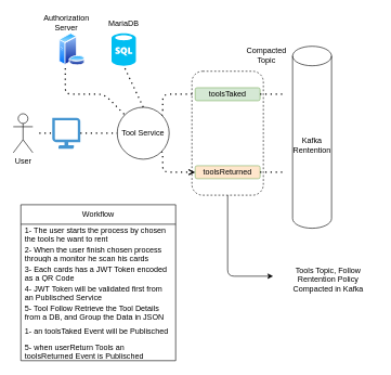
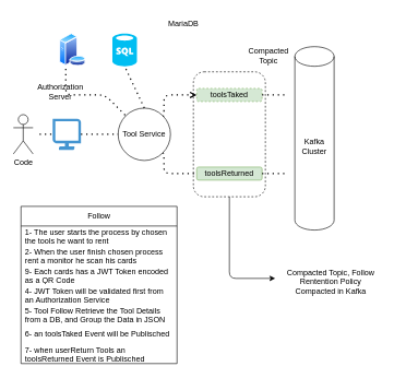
- <mxCell id="28" value="Authorization Server" style="text;html=1;strokeColor=none;fillColor=none;align=center;verticalAlign=middle;whiteSpace=wrap;rounded=0;dashed=1;" vertex="1" parent="1"><mxGeometry x="71.6" y="20" width="60" height="30" as="geometry" /></mxCell>
+ <mxCell id="28" value="Authorization Server" style="text;html=1;strokeColor=none;fillColor=none;align=center;verticalAlign=middle;whiteSpace=wrap;rounded=0;dashed=1;" vertex="1" parent="1"><mxGeometry x="61.6" y="125" width="60" height="30" as="geometry" /></mxCell>
- <mxCell id="27" value="MariaDB" style="text;html=1;strokeColor=none;fillColor=none;align=center;verticalAlign=middle;whiteSpace=wrap;rounded=0;dashed=1;" vertex="1" parent="1"><mxGeometry x="160" y="20" width="60" height="30" as="geometry" /></mxCell>
+ <mxCell id="27" value="MariaDB" style="text;html=1;strokeColor=none;fillColor=none;align=center;verticalAlign=middle;whiteSpace=wrap;rounded=0;dashed=1;" vertex="1" parent="1"><mxGeometry x="250" y="20" width="60" height="30" as="geometry" /></mxCell>
- <mxCell id="10" value="" style="endArrow=none;dashed=1;html=1;dashPattern=1 3;strokeWidth=2;exitX=1;exitY=0;exitDx=0;exitDy=0;entryX=0;entryY=0.5;entryDx=0;entryDy=0;" edge="1" parent="1" source="2" target="4"><mxGeometry width="50" height="50" relative="1" as="geometry"><mxPoint x="220" y="164" as="sourcePoint" /><mxPoint x="270" y="114" as="targetPoint" /><Array as="points"><mxPoint x="250" y="176" /><mxPoint x="250" y="144" /></Array></mxGeometry></mxCell>
+ <mxCell id="10" value="" style="endArrow=open;dashed=1;html=1;dashPattern=1 3;strokeWidth=2;exitX=1;exitY=0;exitDx=0;exitDy=0;entryX=0;entryY=0.5;entryDx=0;entryDy=0;" edge="1" parent="1" source="2" target="4"><mxGeometry width="50" height="50" relative="1" as="geometry"><mxPoint x="220" y="164" as="sourcePoint" /><mxPoint x="270" y="114" as="targetPoint" /><Array as="points"><mxPoint x="250" y="176" /><mxPoint x="250" y="144" /></Array></mxGeometry></mxCell>
- <mxCell id="4" value="toolsTaked" style="rounded=1;whiteSpace=wrap;html=1;fillColor=#d5e8d4;strokeColor=#82b366;" vertex="1" parent="1"><mxGeometry x="300" y="134" width="100" height="20" as="geometry" /></mxCell>
+ <mxCell id="4" value="toolsTaked" style="rounded=1;whiteSpace=wrap;html=1;fillColor=#d5e8d4;strokeColor=#82b366;dashed=1;" vertex="1" parent="1"><mxGeometry x="300" y="134" width="100" height="20" as="geometry" /></mxCell>
- <mxCell id="3" value="Kafka Rentention" style="shape=cylinder3;whiteSpace=wrap;html=1;boundedLbl=1;backgroundOutline=1;size=15;" vertex="1" parent="1"><mxGeometry x="450" y="70.2" width="60" height="280" as="geometry" /></mxCell>
+ <mxCell id="3" value="Kafka Cluster" style="shape=cylinder3;whiteSpace=wrap;html=1;boundedLbl=1;backgroundOutline=1;size=15;" vertex="1" parent="1"><mxGeometry x="450" y="70.2" width="60" height="280" as="geometry" /></mxCell>
- <mxCell id="6" value="User" style="shape=umlActor;verticalLabelPosition=bottom;verticalAlign=top;html=1;outlineConnect=0;" vertex="1" parent="1"><mxGeometry x="20" y="174" width="30" height="60" as="geometry" /></mxCell>
+ <mxCell id="6" value="Code" style="shape=umlActor;verticalLabelPosition=bottom;verticalAlign=top;html=1;outlineConnect=0;" vertex="1" parent="1"><mxGeometry x="20" y="174" width="30" height="60" as="geometry" /></mxCell>
- <mxCell id="11" value="" style="endArrow=open;dashed=1;html=1;dashPattern=1 3;strokeWidth=2;exitX=1;exitY=1;exitDx=0;exitDy=0;entryX=0;entryY=0.5;entryDx=0;entryDy=0;" edge="1" parent="1" source="2" target="5"><mxGeometry width="50" height="50" relative="1" as="geometry"><mxPoint x="240" y="254" as="sourcePoint" /><mxPoint x="290" y="204" as="targetPoint" /><Array as="points"><mxPoint x="250" y="234" /><mxPoint x="250" y="264" /></Array></mxGeometry></mxCell>
+ <mxCell id="11" value="" style="endArrow=none;dashed=1;html=1;dashPattern=1 3;strokeWidth=2;exitX=1;exitY=1;exitDx=0;exitDy=0;entryX=0;entryY=0.5;entryDx=0;entryDy=0;" edge="1" parent="1" source="2" target="5"><mxGeometry width="50" height="50" relative="1" as="geometry"><mxPoint x="240" y="254" as="sourcePoint" /><mxPoint x="290" y="204" as="targetPoint" /><Array as="points"><mxPoint x="250" y="234" /><mxPoint x="250" y="264" /></Array></mxGeometry></mxCell>
- <mxCell id="5" value="toolsReturned" style="rounded=1;whiteSpace=wrap;html=1;fillColor=#ffe6cc;strokeColor=#82b366;" vertex="1" parent="1"><mxGeometry x="300" y="254" width="100" height="20" as="geometry" /></mxCell>
+ <mxCell id="5" value="toolsReturned" style="rounded=1;whiteSpace=wrap;html=1;fillColor=#d5e8d4;strokeColor=#82b366;" vertex="1" parent="1"><mxGeometry x="300" y="254" width="100" height="20" as="geometry" /></mxCell>
- <mxCell id="13" value="Workflow" style="swimlane;fontStyle=0;childLayout=stackLayout;horizontal=1;startSize=30;horizontalStack=0;resizeParent=1;resizeParentMax=0;resizeLast=0;collapsible=1;marginBottom=0;whiteSpace=wrap;html=1;" vertex="1" parent="1"><mxGeometry x="31.6" y="314" width="238.4" height="240" as="geometry" /></mxCell>
+ <mxCell id="13" value="Follow" style="swimlane;fontStyle=0;childLayout=stackLayout;horizontal=1;startSize=30;horizontalStack=0;resizeParent=1;resizeParentMax=0;resizeLast=0;collapsible=1;marginBottom=0;whiteSpace=wrap;html=1;" vertex="1" parent="1"><mxGeometry x="31.6" y="314" width="238.4" height="240" as="geometry" /></mxCell>
- <mxCell id="15" value="2- When the user finish chosen process through a monitor he scan his cards" style="text;strokeColor=none;fillColor=none;align=left;verticalAlign=middle;spacingLeft=4;spacingRight=4;overflow=hidden;points=[[0,0.5],[1,0.5]];portConstraint=eastwest;rotatable=0;whiteSpace=wrap;html=1;" vertex="1" parent="13"><mxGeometry y="60" width="238.4" height="30" as="geometry" /></mxCell>
+ <mxCell id="15" value="2- When the user finish chosen process rent a monitor he scan his cards" style="text;strokeColor=none;fillColor=none;align=left;verticalAlign=middle;spacingLeft=4;spacingRight=4;overflow=hidden;points=[[0,0.5],[1,0.5]];portConstraint=eastwest;rotatable=0;whiteSpace=wrap;html=1;" vertex="1" parent="13"><mxGeometry y="60" width="238.4" height="30" as="geometry" /></mxCell>
- <mxCell id="16" value="3- Each cards has a JWT Token encoded as a QR Code" style="text;strokeColor=none;fillColor=none;align=left;verticalAlign=middle;spacingLeft=4;spacingRight=4;overflow=hidden;points=[[0,0.5],[1,0.5]];portConstraint=eastwest;rotatable=0;whiteSpace=wrap;html=1;" vertex="1" parent="13"><mxGeometry y="90" width="238.4" height="30" as="geometry" /></mxCell>
+ <mxCell id="16" value="9- Each cards has a JWT Token encoded as a QR Code" style="text;strokeColor=none;fillColor=none;align=left;verticalAlign=middle;spacingLeft=4;spacingRight=4;overflow=hidden;points=[[0,0.5],[1,0.5]];portConstraint=eastwest;rotatable=0;whiteSpace=wrap;html=1;" vertex="1" parent="13"><mxGeometry y="90" width="238.4" height="30" as="geometry" /></mxCell>
- <mxCell id="25" value="Tools Topic, Follow Rentention Policy Compacted in Kafka" style="text;html=1;strokeColor=none;fillColor=none;align=center;verticalAlign=middle;whiteSpace=wrap;rounded=0;dashed=1;" vertex="1" parent="1"><mxGeometry x="430" y="414" width="150" height="30" as="geometry" /></mxCell>
+ <mxCell id="25" value="Compacted Topic, Follow Rentention Policy Compacted in Kafka" style="text;html=1;strokeColor=none;fillColor=none;align=center;verticalAlign=middle;whiteSpace=wrap;rounded=0;dashed=1;" vertex="1" parent="1"><mxGeometry x="430" y="414" width="150" height="30" as="geometry" /></mxCell>
- <mxCell id="17" value="4- JWT Token will be validated first from an Publisched Service" style="text;strokeColor=none;fillColor=none;align=left;verticalAlign=middle;spacingLeft=4;spacingRight=4;overflow=hidden;points=[[0,0.5],[1,0.5]];portConstraint=eastwest;rotatable=0;whiteSpace=wrap;html=1;" vertex="1" parent="13"><mxGeometry y="120" width="238.4" height="30" as="geometry" /></mxCell>
+ <mxCell id="17" value="4- JWT Token will be validated first from an Authorization Service" style="text;strokeColor=none;fillColor=none;align=left;verticalAlign=middle;spacingLeft=4;spacingRight=4;overflow=hidden;points=[[0,0.5],[1,0.5]];portConstraint=eastwest;rotatable=0;whiteSpace=wrap;html=1;" vertex="1" parent="13"><mxGeometry y="120" width="238.4" height="30" as="geometry" /></mxCell>
- <mxCell id="19" value="1- an toolsTaked Event will be Publisched" style="text;strokeColor=none;fillColor=none;align=left;verticalAlign=middle;spacingLeft=4;spacingRight=4;overflow=hidden;points=[[0,0.5],[1,0.5]];portConstraint=eastwest;rotatable=0;whiteSpace=wrap;html=1;" vertex="1" parent="13"><mxGeometry y="180" width="238.4" height="30" as="geometry" /></mxCell>
+ <mxCell id="19" value="6- an toolsTaked Event will be Publisched" style="text;strokeColor=none;fillColor=none;align=left;verticalAlign=middle;spacingLeft=4;spacingRight=4;overflow=hidden;points=[[0,0.5],[1,0.5]];portConstraint=eastwest;rotatable=0;whiteSpace=wrap;html=1;" vertex="1" parent="13"><mxGeometry y="180" width="238.4" height="30" as="geometry" /></mxCell>
- <mxCell id="20" value="5- when userReturn Tools an toolsReturned Event is Publisched&amp;nbsp;" style="text;strokeColor=none;fillColor=none;align=left;verticalAlign=middle;spacingLeft=4;spacingRight=4;overflow=hidden;points=[[0,0.5],[1,0.5]];portConstraint=eastwest;rotatable=0;whiteSpace=wrap;html=1;" vertex="1" parent="13"><mxGeometry y="210" width="238.4" height="30" as="geometry" /></mxCell>
+ <mxCell id="20" value="7- when userReturn Tools an toolsReturned Event is Publisched&amp;nbsp;" style="text;strokeColor=none;fillColor=none;align=left;verticalAlign=middle;spacingLeft=4;spacingRight=4;overflow=hidden;points=[[0,0.5],[1,0.5]];portConstraint=eastwest;rotatable=0;whiteSpace=wrap;html=1;" vertex="1" parent="13"><mxGeometry y="210" width="238.4" height="30" as="geometry" /></mxCell>
